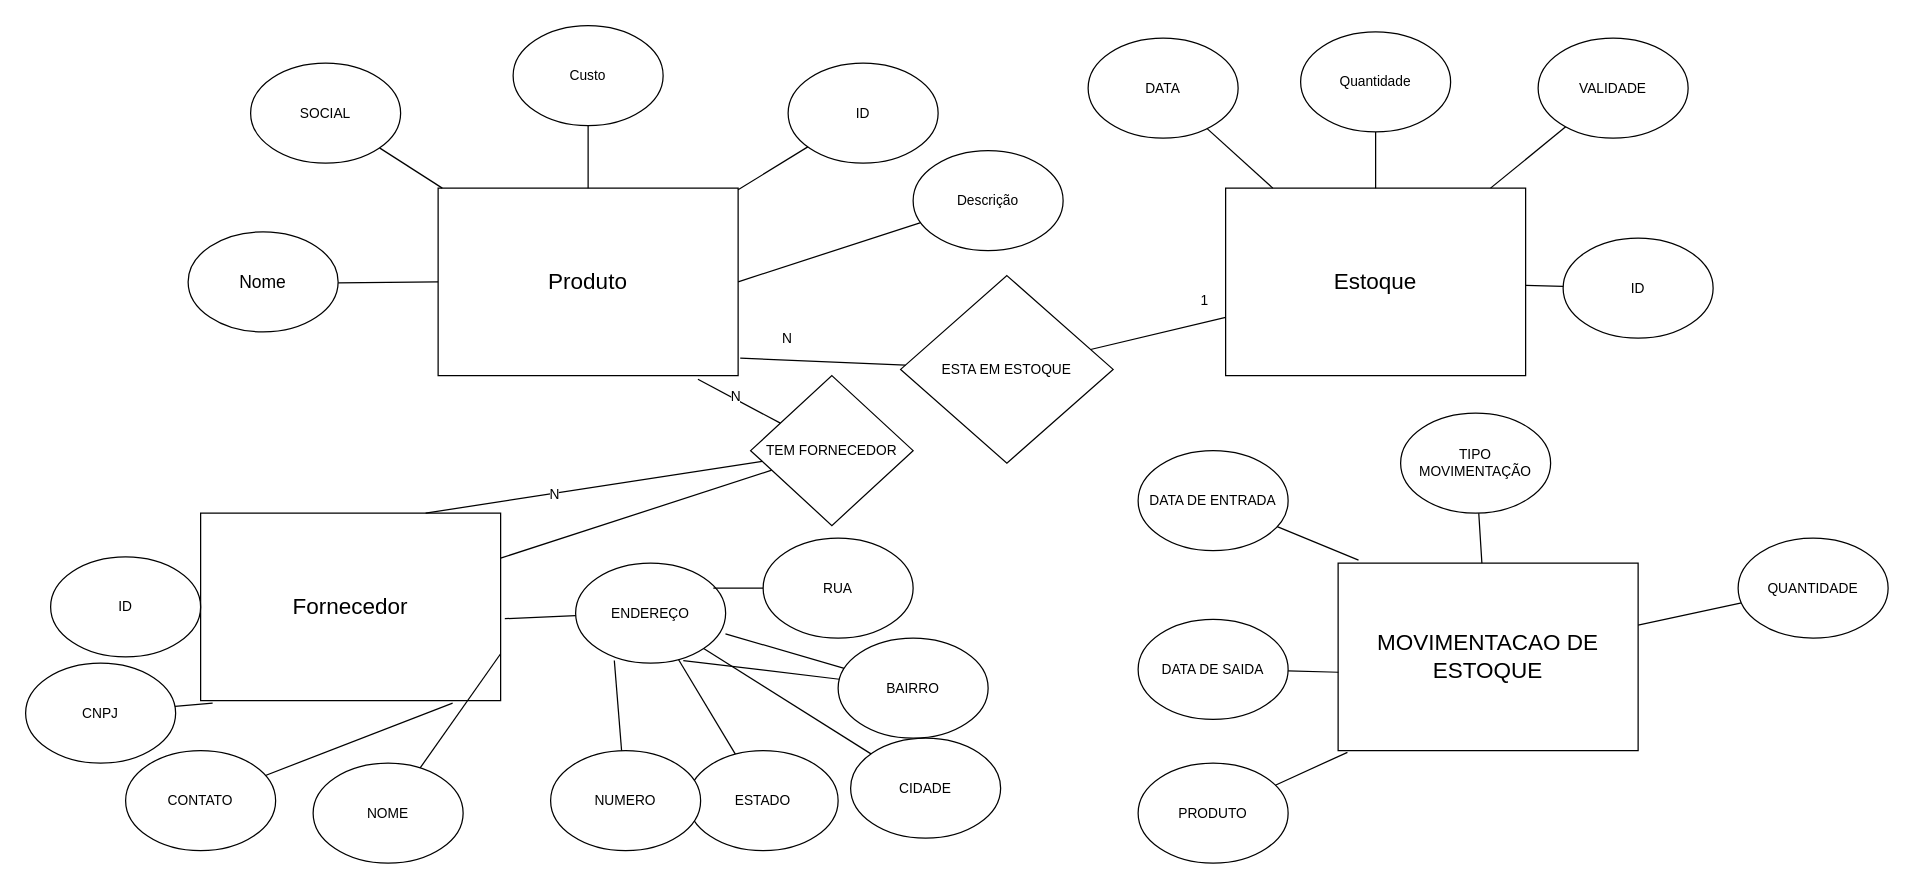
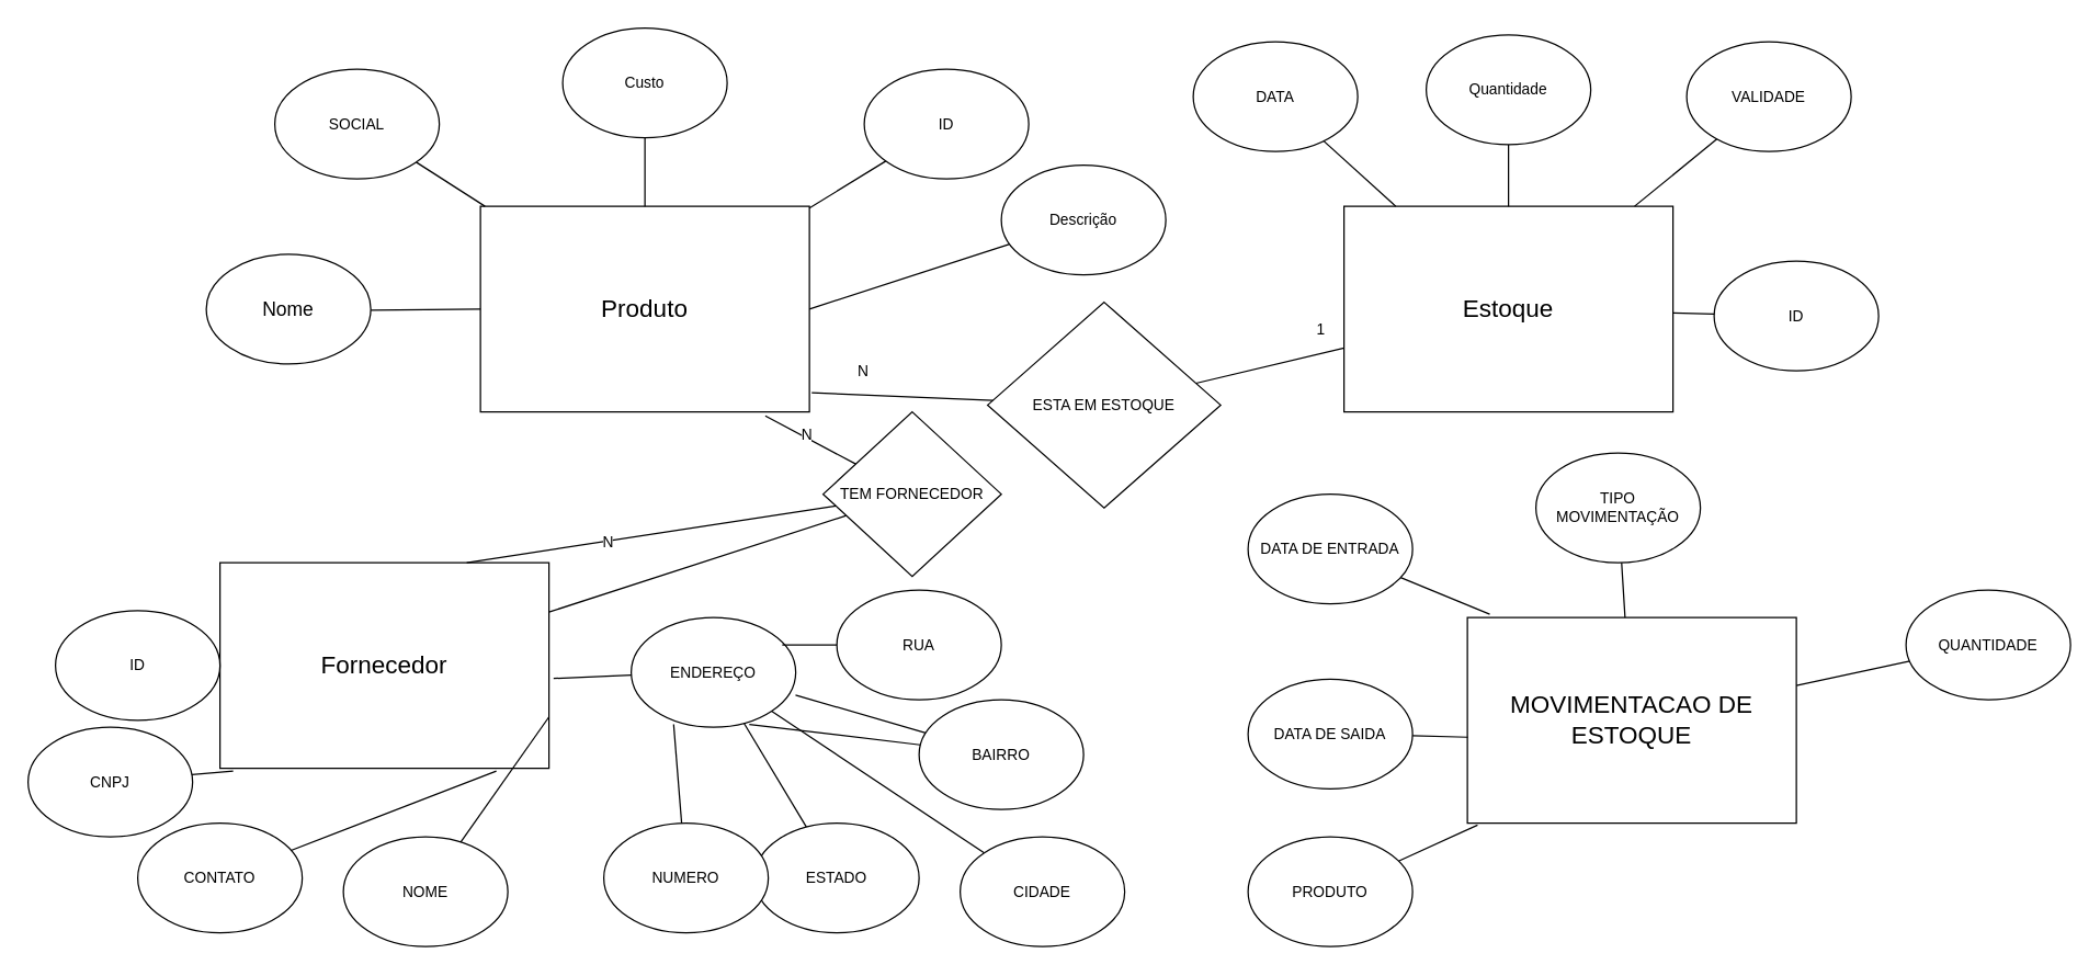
- <mxCell id="38" value="CIDADE" style="ellipse;whiteSpace=wrap;html=1;fontFamily=Helvetica;fontSize=11;fontColor=default;" vertex="1" parent="1"><mxGeometry x="680" y="590" width="120" height="80" as="geometry" /></mxCell>
+ <mxCell id="38" value="CIDADE" style="ellipse;whiteSpace=wrap;html=1;fontFamily=Helvetica;fontSize=11;fontColor=default;" vertex="1" parent="1"><mxGeometry x="700" y="610" width="120" height="80" as="geometry" /></mxCell>
